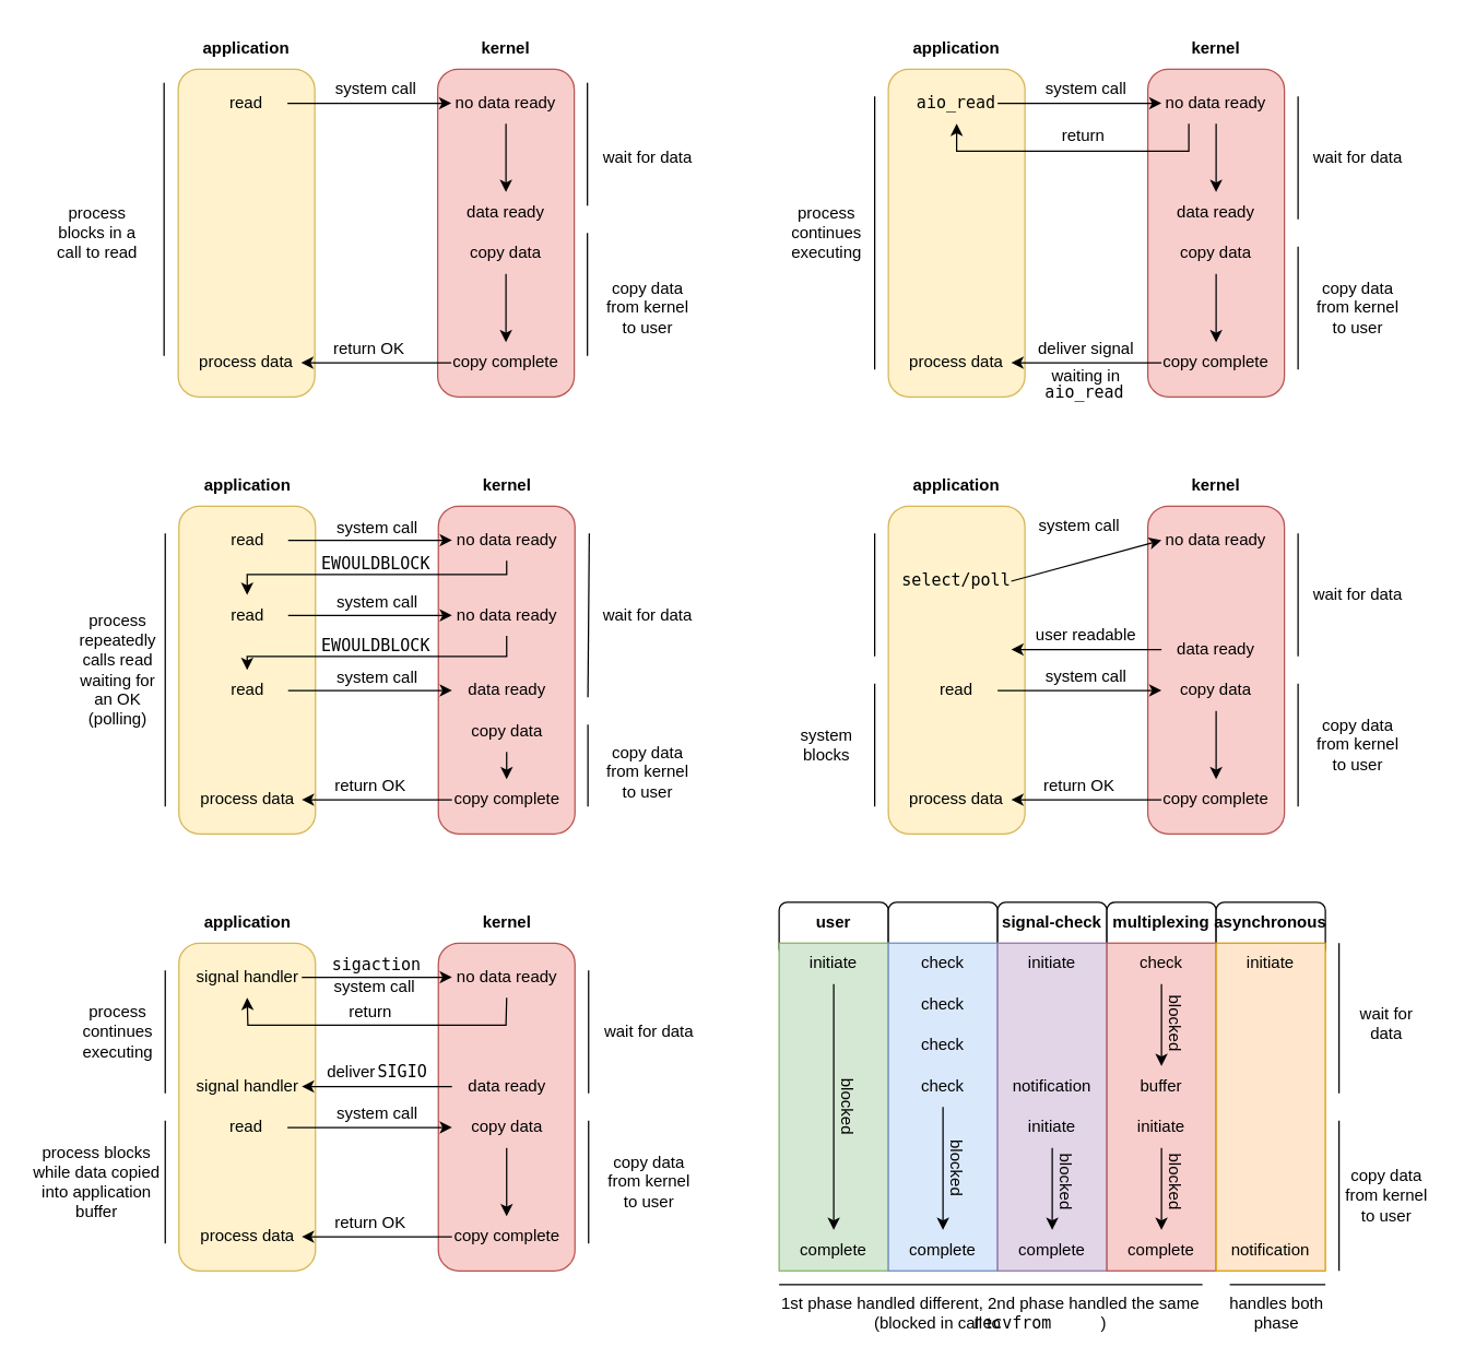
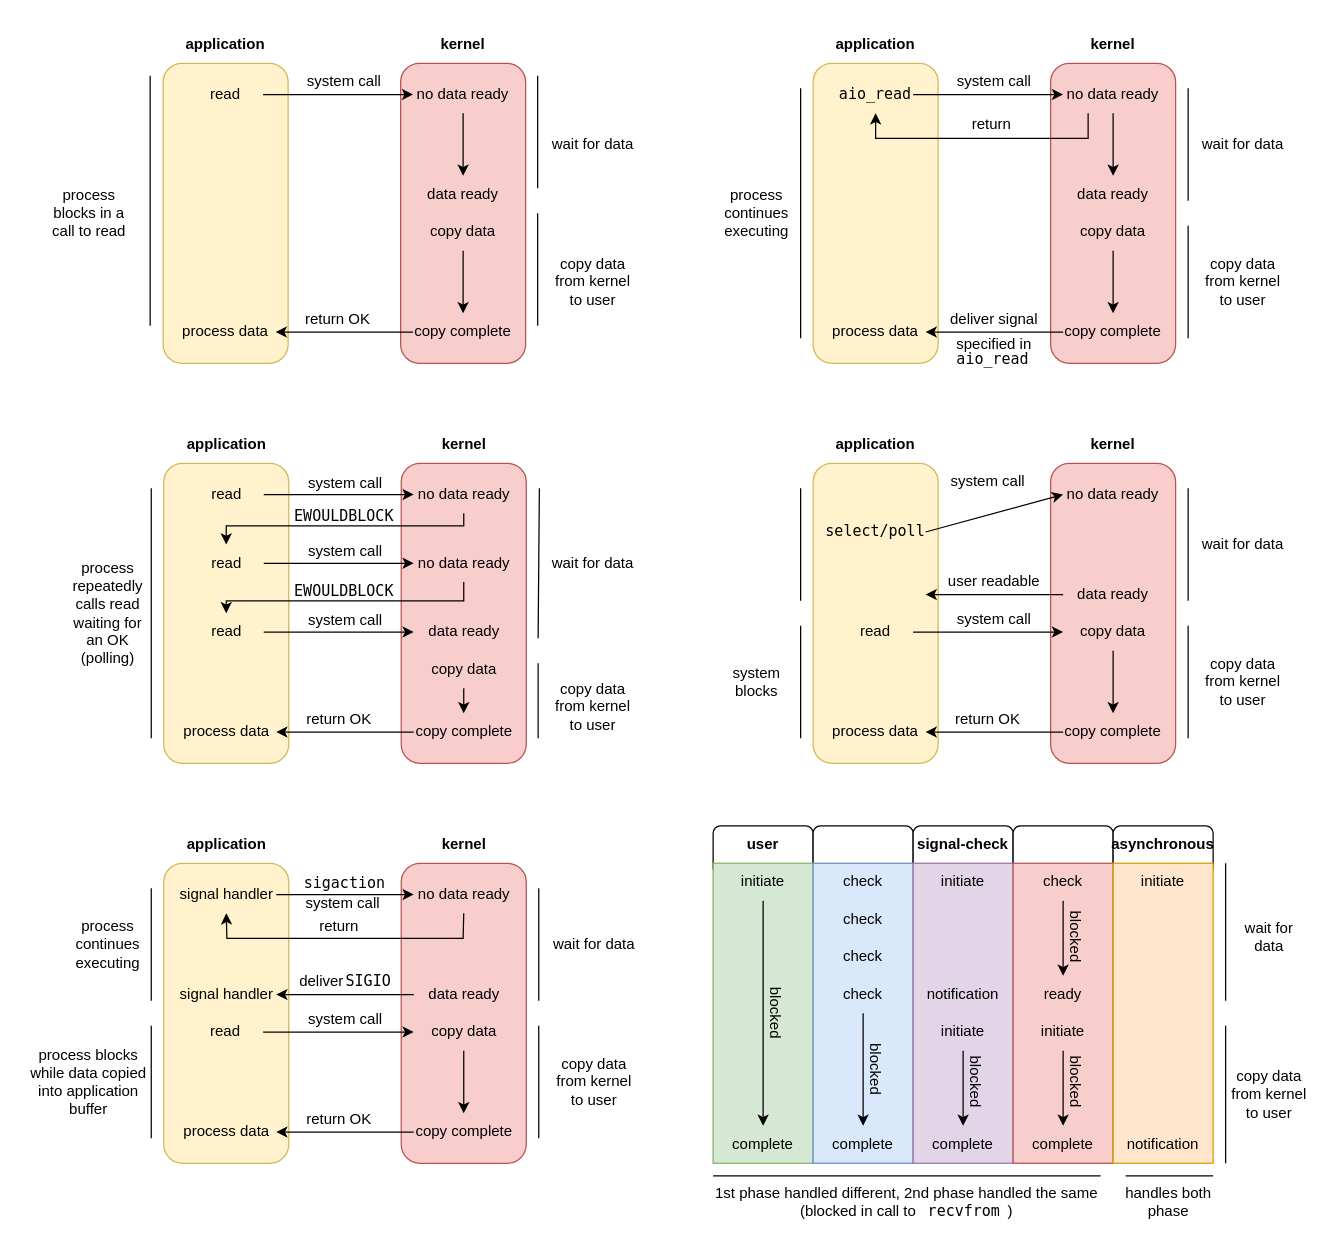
- <mxCell id="185" value="waiting in" style="text;html=1;strokeColor=none;fillColor=none;align=center;verticalAlign=middle;whiteSpace=wrap;rounded=0;" parent="1" vertex="1"><mxGeometry x="750" y="260" width="90" height="30" as="geometry" /></mxCell>
+ <mxCell id="185" value="specified in" style="text;html=1;strokeColor=none;fillColor=none;align=center;verticalAlign=middle;whiteSpace=wrap;rounded=0;" parent="1" vertex="1"><mxGeometry x="750" y="260" width="90" height="30" as="geometry" /></mxCell>
- <mxCell id="158" value="multiplexing" style="text;html=1;strokeColor=none;fillColor=none;align=center;verticalAlign=middle;whiteSpace=wrap;rounded=0;fontStyle=1" parent="1" vertex="1"><mxGeometry x="810" y="660" width="80" height="30" as="geometry" /></mxCell>
- <mxCell id="163" value="buffer" style="text;html=1;strokeColor=none;fillColor=none;align=center;verticalAlign=middle;whiteSpace=wrap;rounded=0;" parent="1" vertex="1"><mxGeometry x="810" y="780" width="80" height="30" as="geometry" /></mxCell>
+ <mxCell id="163" value="ready" style="text;html=1;strokeColor=none;fillColor=none;align=center;verticalAlign=middle;whiteSpace=wrap;rounded=0;" parent="1" vertex="1"><mxGeometry x="810" y="780" width="80" height="30" as="geometry" /></mxCell>
- <mxCell id="186" value="&lt;pre&gt;recvfrom&lt;/pre&gt;" style="text;html=1;strokeColor=none;fillColor=none;align=center;verticalAlign=middle;whiteSpace=wrap;rounded=0;" parent="1" vertex="1"><mxGeometry x="711" y="959" width="60" height="20" as="geometry" /></mxCell>
+ <mxCell id="186" value="&lt;pre&gt;recvfrom&lt;/pre&gt;" style="text;html=1;strokeColor=none;fillColor=none;align=center;verticalAlign=middle;whiteSpace=wrap;rounded=0;" parent="1" vertex="1"><mxGeometry x="741" y="959" width="60" height="20" as="geometry" /></mxCell>
